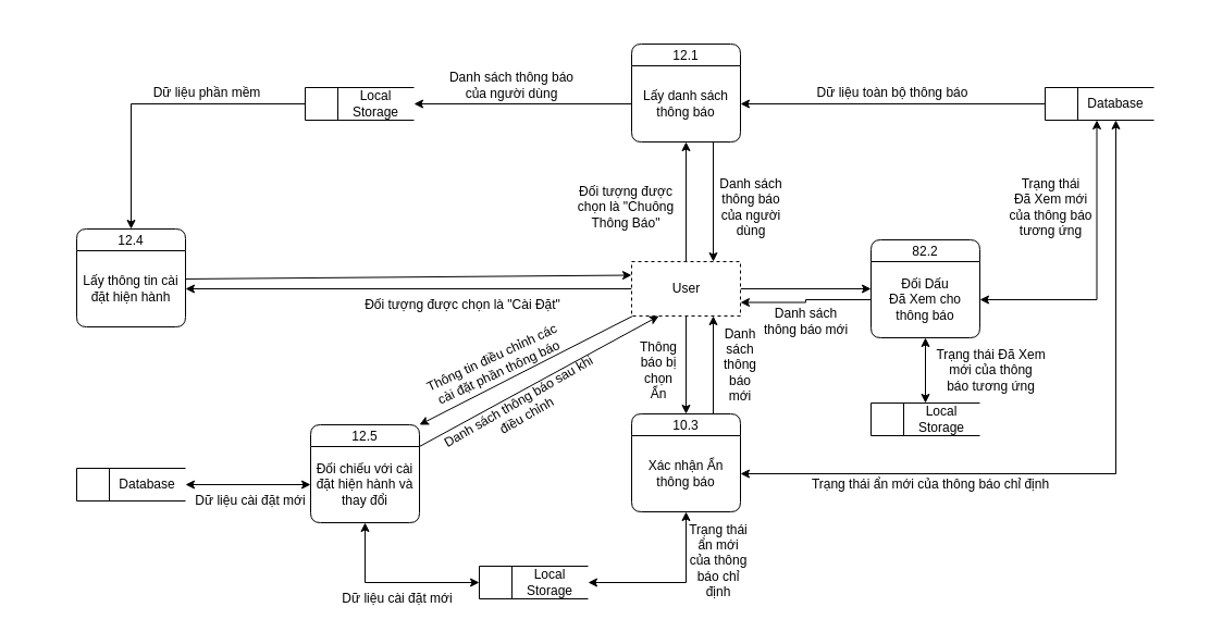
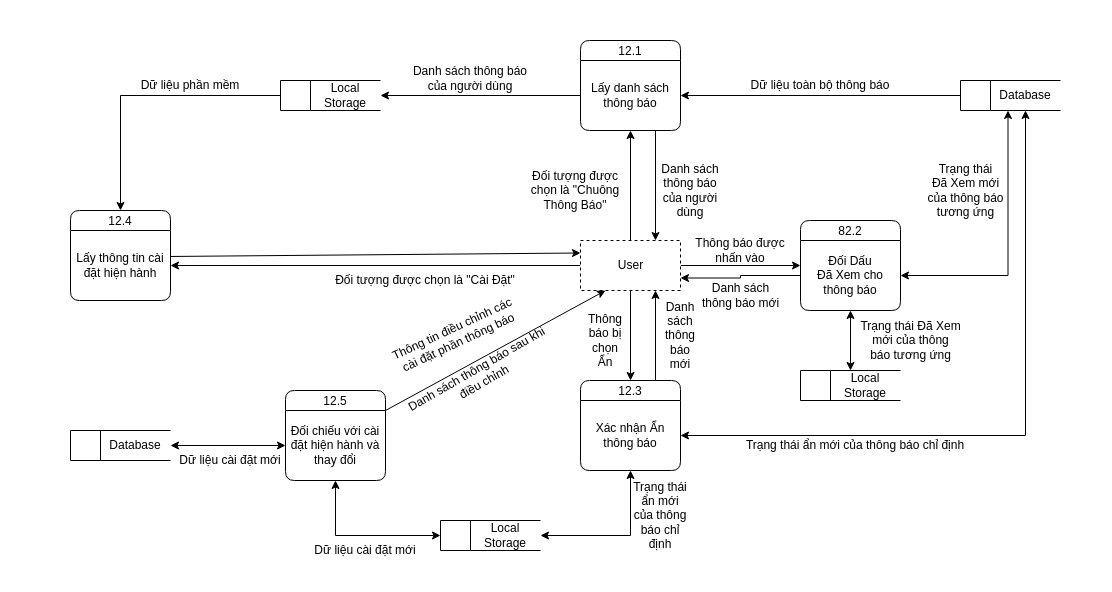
+ <mxCell id="31" value="Thông báo được nhấn vào" style="text;html=1;strokeColor=none;fillColor=none;align=center;verticalAlign=middle;whiteSpace=wrap;rounded=0;" parent="1" vertex="1"><mxGeometry x="680" y="240" width="120" height="20" as="geometry" /></mxCell>
- <mxCell id="8" style="rounded=0;orthogonalLoop=1;jettySize=auto;html=1;entryX=1;entryY=0;entryDx=0;entryDy=0;" parent="1" source="9" target="37" edge="1"><mxGeometry relative="1" as="geometry"><mxPoint x="450" y="340" as="targetPoint" /></mxGeometry></mxCell>
- <mxCell id="14" value="10.3" style="swimlane;fontStyle=0;childLayout=stackLayout;horizontal=1;startSize=20;fillColor=#ffffff;horizontalStack=0;resizeParent=1;resizeParentMax=0;resizeLast=0;collapsible=0;marginBottom=0;swimlaneFillColor=#ffffff;rounded=1;" parent="1" vertex="1"><mxGeometry x="580" y="380" width="100" height="90" as="geometry" /></mxCell>
+ <mxCell id="14" value="12.3" style="swimlane;fontStyle=0;childLayout=stackLayout;horizontal=1;startSize=20;fillColor=#ffffff;horizontalStack=0;resizeParent=1;resizeParentMax=0;resizeLast=0;collapsible=0;marginBottom=0;swimlaneFillColor=#ffffff;rounded=1;" parent="1" vertex="1"><mxGeometry x="580" y="380" width="100" height="90" as="geometry" /></mxCell>
